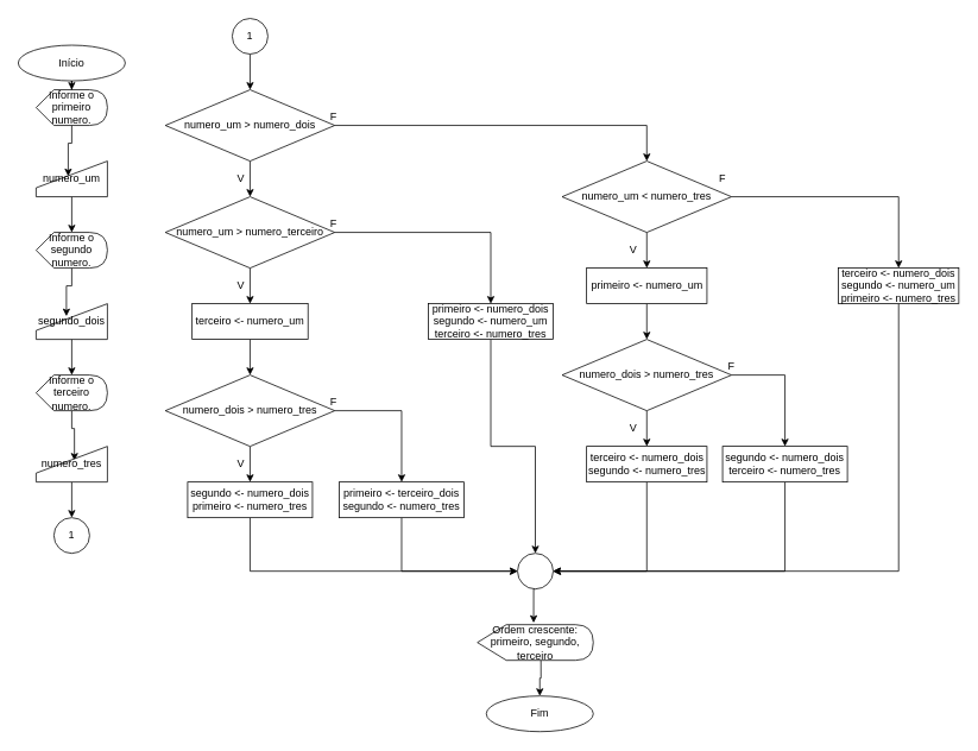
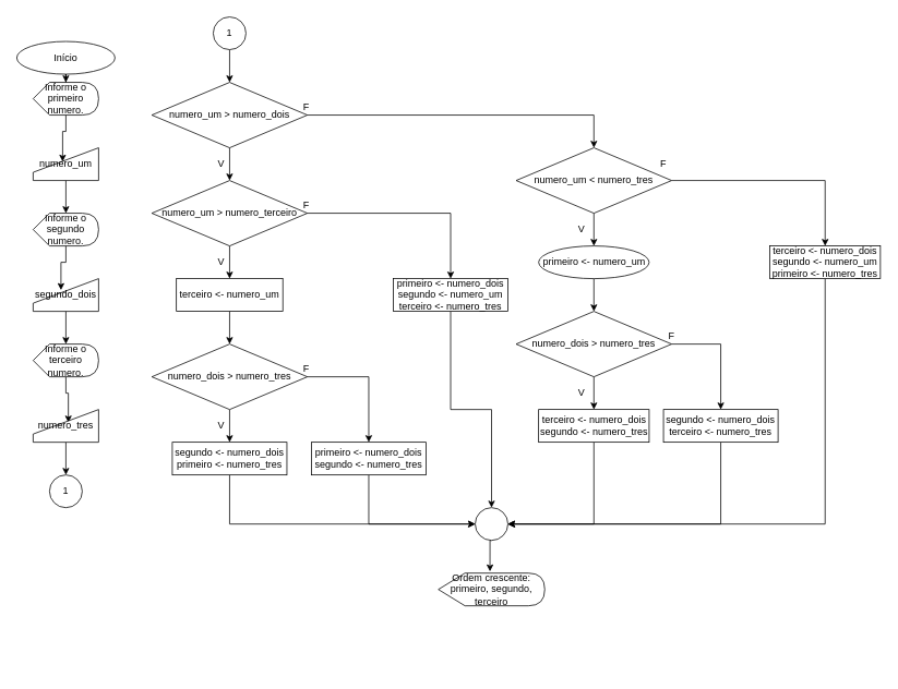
- <mxCell id="43" value="primeiro &amp;lt;- numero_um" style="rounded=0;whiteSpace=wrap;html=1;" vertex="1" parent="1"><mxGeometry x="657.5" y="300" width="135" height="40" as="geometry" /></mxCell>
+ <mxCell id="43" value="primeiro &amp;lt;- numero_um" style="ellipse;whiteSpace=wrap;html=1;" vertex="1" parent="1"><mxGeometry x="657.5" y="300" width="135" height="40" as="geometry" /></mxCell>
- <mxCell id="61" value="&lt;div&gt;primeiro &amp;lt;- terceiro_dois&lt;/div&gt;&lt;div&gt;&lt;span&gt;&#09;&#09;&#09;&#09;&lt;/span&gt;segundo &amp;lt;- numero_tres&lt;/div&gt;" style="rounded=0;whiteSpace=wrap;html=1;" vertex="1" parent="1"><mxGeometry x="380" y="540" width="140" height="40" as="geometry" /></mxCell>
+ <mxCell id="61" value="&lt;div&gt;primeiro &amp;lt;- numero_dois&lt;/div&gt;&lt;div&gt;&lt;span&gt;&#09;&#09;&#09;&#09;&lt;/span&gt;segundo &amp;lt;- numero_tres&lt;/div&gt;" style="rounded=0;whiteSpace=wrap;html=1;" vertex="1" parent="1"><mxGeometry x="380" y="540" width="140" height="40" as="geometry" /></mxCell>
- <mxCell id="63" style="edgeStyle=orthogonalEdgeStyle;rounded=0;orthogonalLoop=1;jettySize=auto;html=1;exitX=0;exitY=0;exitDx=71.25;exitDy=40;exitPerimeter=0;entryX=0.5;entryY=0;entryDx=0;entryDy=0;" edge="1" parent="1" source="64" target="24"><mxGeometry relative="1" as="geometry" /></mxCell>
- <mxCell id="24" value="Fim" style="ellipse;whiteSpace=wrap;html=1;" vertex="1" parent="1"><mxGeometry x="545" y="780" width="120" height="40" as="geometry" /></mxCell>
